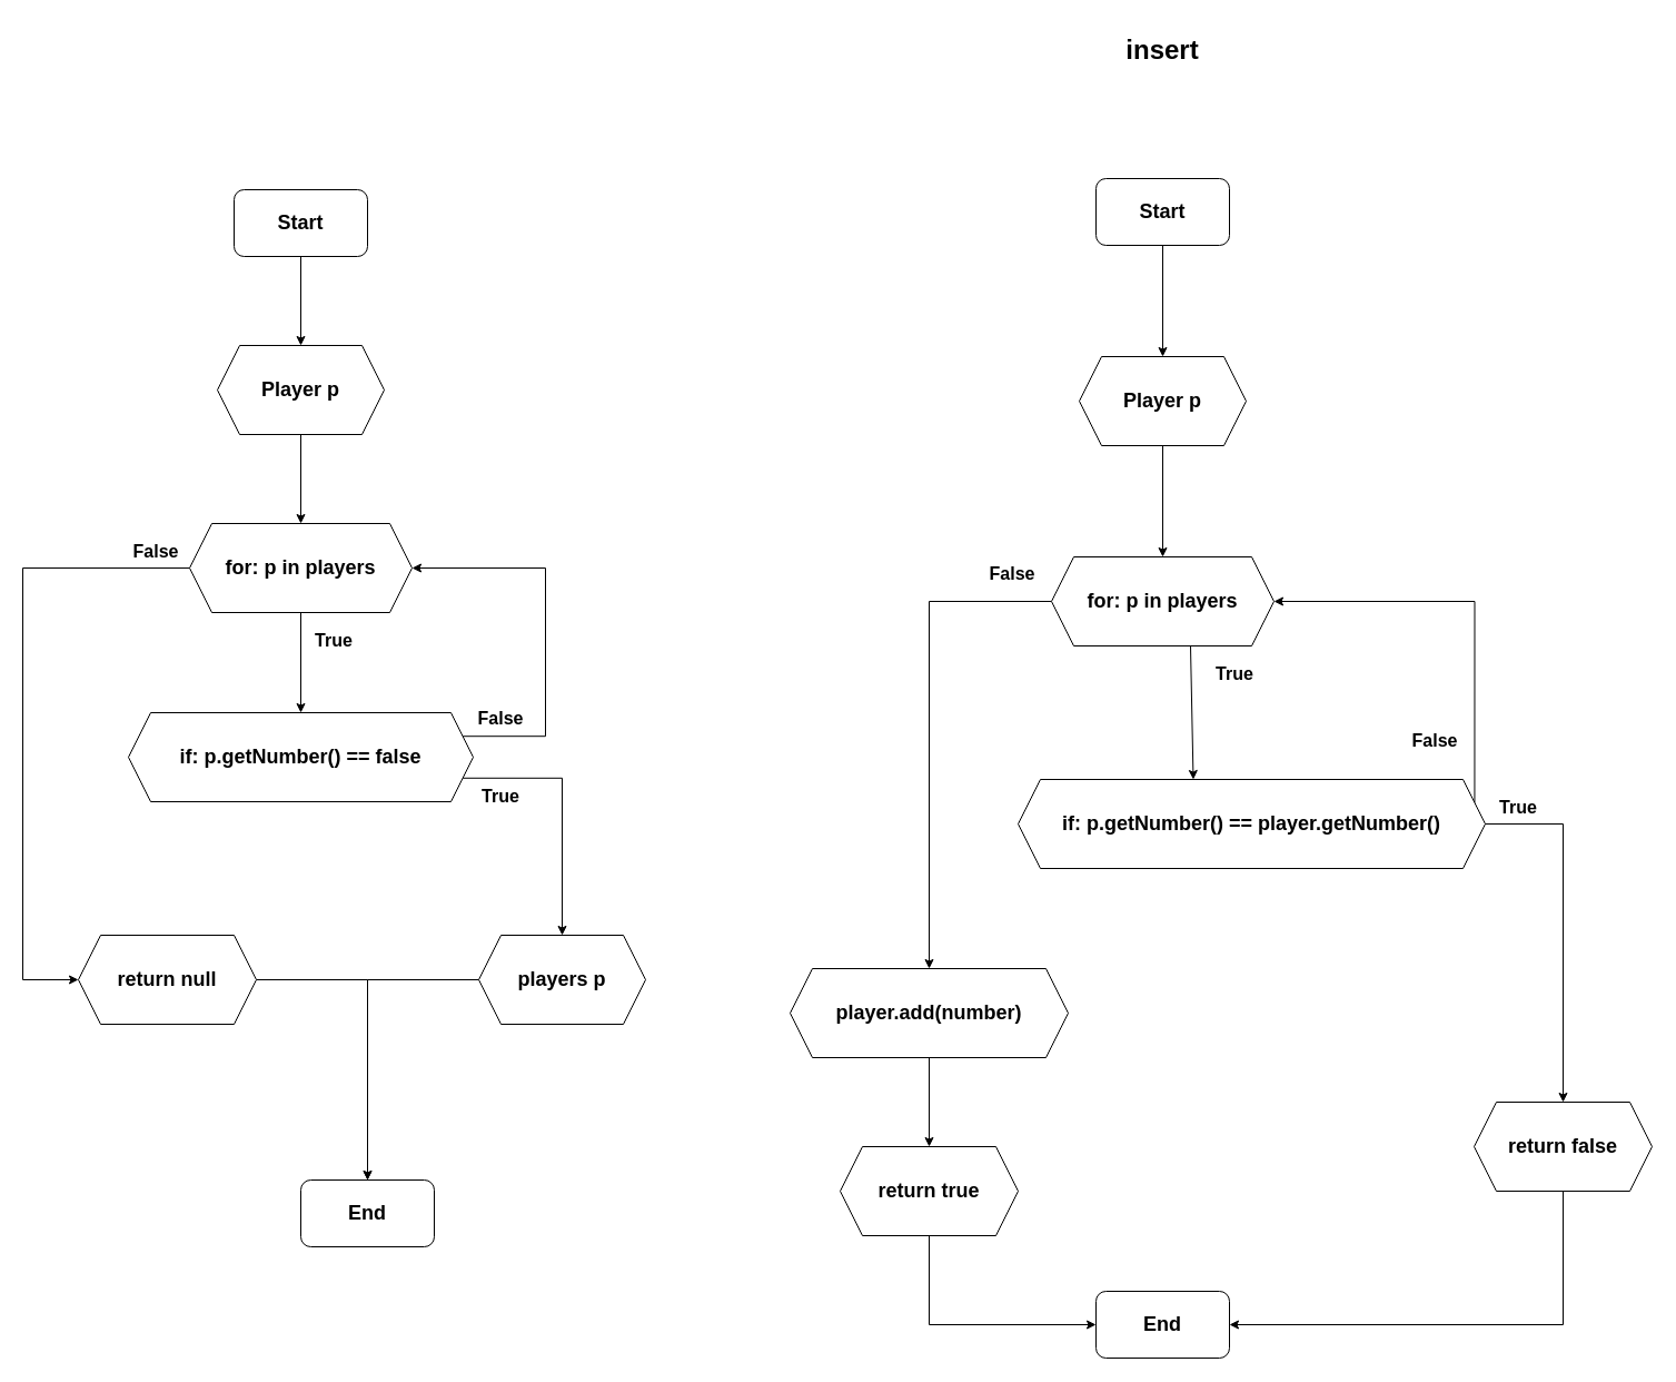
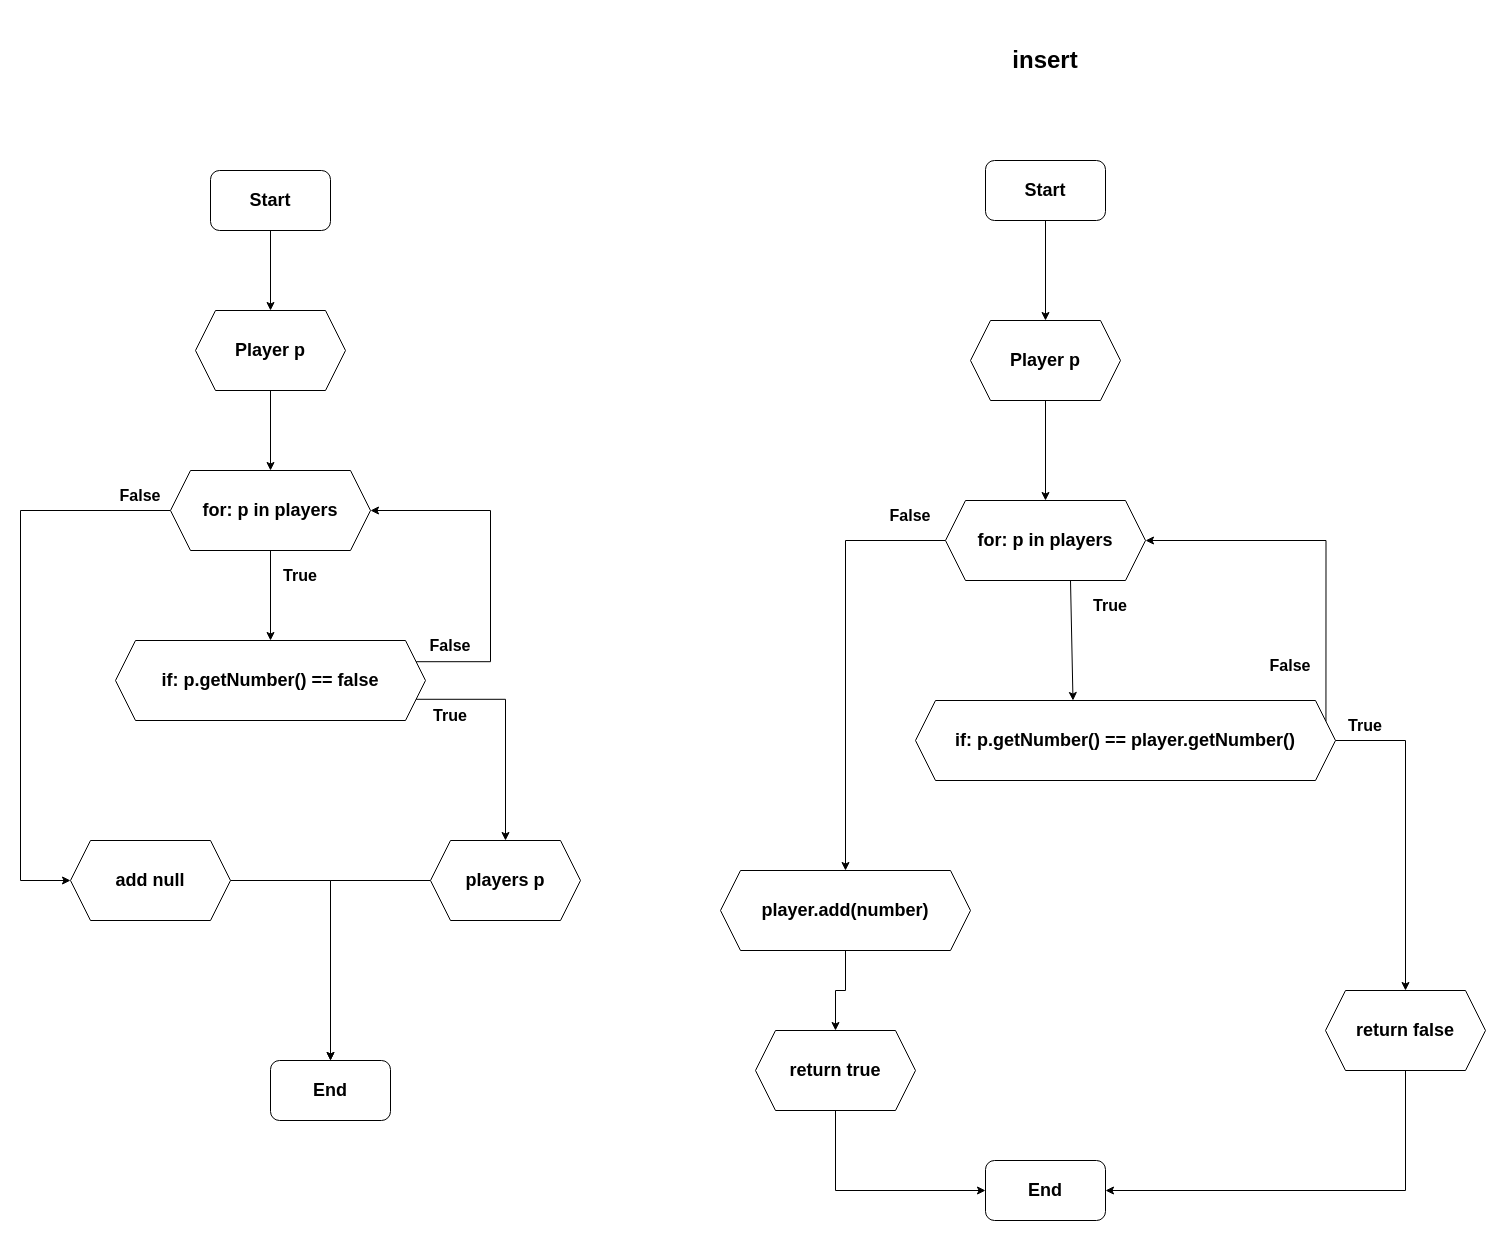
- <mxCell id="21" value="&lt;span style=&quot;font-size: 24px;&quot;&gt;&lt;b&gt;insert&lt;/b&gt;&lt;/span&gt;" style="text;strokeColor=none;align=center;fillColor=none;html=1;verticalAlign=middle;whiteSpace=wrap;rounded=0;" vertex="1" parent="1"><mxGeometry x="970" y="5" width="150" height="80" as="geometry" /></mxCell>
+ <mxCell id="21" value="&lt;span style=&quot;font-size: 24px;&quot;&gt;&lt;b&gt;insert&lt;/b&gt;&lt;/span&gt;" style="text;strokeColor=none;align=center;fillColor=none;html=1;verticalAlign=middle;whiteSpace=wrap;rounded=0;" vertex="1" parent="1"><mxGeometry x="970" y="20" width="150" height="80" as="geometry" /></mxCell>
- <mxCell id="16" value="&lt;span style=&quot;font-size: 18px;&quot;&gt;&lt;b&gt;return null&lt;/b&gt;&lt;/span&gt;" style="shape=hexagon;perimeter=hexagonPerimeter2;whiteSpace=wrap;html=1;fixedSize=1;" vertex="1" parent="1"><mxGeometry x="70" y="840" width="160" height="80" as="geometry" /></mxCell>
+ <mxCell id="16" value="&lt;span style=&quot;font-size: 18px;&quot;&gt;&lt;b&gt;add null&lt;/b&gt;&lt;/span&gt;" style="shape=hexagon;perimeter=hexagonPerimeter2;whiteSpace=wrap;html=1;fixedSize=1;" vertex="1" parent="1"><mxGeometry x="70" y="840" width="160" height="80" as="geometry" /></mxCell>
- <mxCell id="36" value="&lt;span style=&quot;font-size: 18px;&quot;&gt;&lt;b&gt;player.add(number)&lt;/b&gt;&lt;/span&gt;" style="shape=hexagon;perimeter=hexagonPerimeter2;whiteSpace=wrap;html=1;fixedSize=1;" vertex="1" parent="1"><mxGeometry x="710" y="870" width="250" height="80" as="geometry" /></mxCell>
+ <mxCell id="36" value="&lt;span style=&quot;font-size: 18px;&quot;&gt;&lt;b&gt;player.add(number)&lt;/b&gt;&lt;/span&gt;" style="shape=hexagon;perimeter=hexagonPerimeter2;whiteSpace=wrap;html=1;fixedSize=1;" vertex="1" parent="1"><mxGeometry x="720" y="870" width="250" height="80" as="geometry" /></mxCell>
